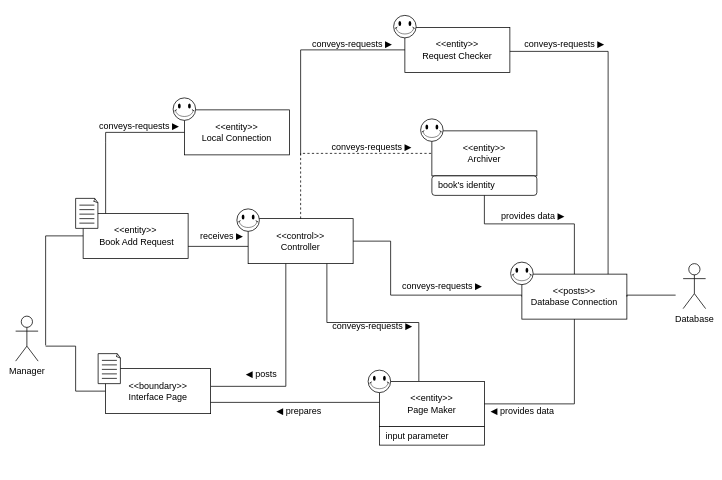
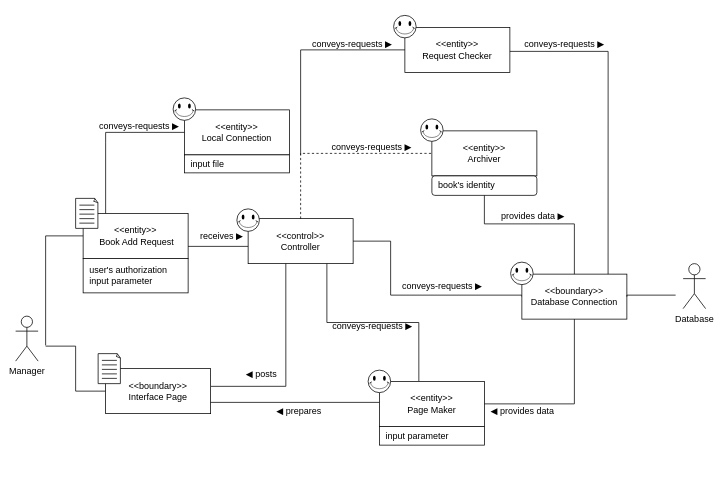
+ <mxCell id="70" value="&amp;nbsp; input file" style="rounded=0;whiteSpace=wrap;html=1;align=left;" vertex="1" parent="1"><mxGeometry x="245" y="206" width="140" height="24" as="geometry" /></mxCell>
+ <mxCell id="55" value="&amp;nbsp; user's authorization&lt;br&gt;&amp;nbsp; input parameter" style="rounded=0;whiteSpace=wrap;html=1;align=left;" vertex="1" parent="1"><mxGeometry x="110" y="344" width="140" height="46" as="geometry" /></mxCell>
- <mxCell id="33" value="&amp;lt;&amp;lt;posts&amp;gt;&amp;gt;&lt;br&gt;Database Connection" style="rounded=0;whiteSpace=wrap;html=1;" vertex="1" parent="32"><mxGeometry x="15" y="16" width="140" height="60" as="geometry" /></mxCell>
+ <mxCell id="33" value="&amp;lt;&amp;lt;boundary&amp;gt;&amp;gt;&lt;br&gt;Database Connection" style="rounded=0;whiteSpace=wrap;html=1;" vertex="1" parent="32"><mxGeometry x="15" y="16" width="140" height="60" as="geometry" /></mxCell>
